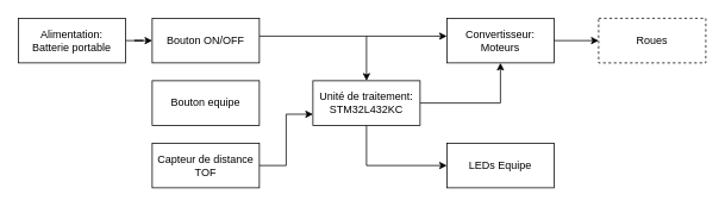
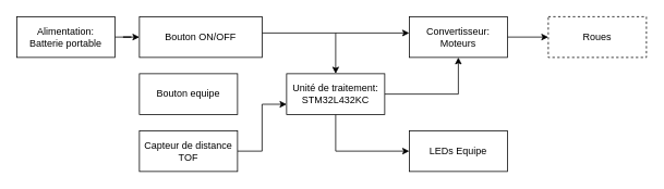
- <mxCell id="13" value="Bouton ON/OFF&lt;div&gt;&lt;/div&gt;" style="rounded=0;whiteSpace=wrap;html=1;" parent="1" vertex="1"><mxGeometry x="170" y="20" width="120" height="50" as="geometry" /></mxCell>
+ <mxCell id="13" value="Bouton ON/OFF&lt;div&gt;&lt;/div&gt;" style="rounded=0;whiteSpace=wrap;html=1;" parent="1" vertex="1"><mxGeometry x="170" y="20" width="150" height="50" as="geometry" /></mxCell>
